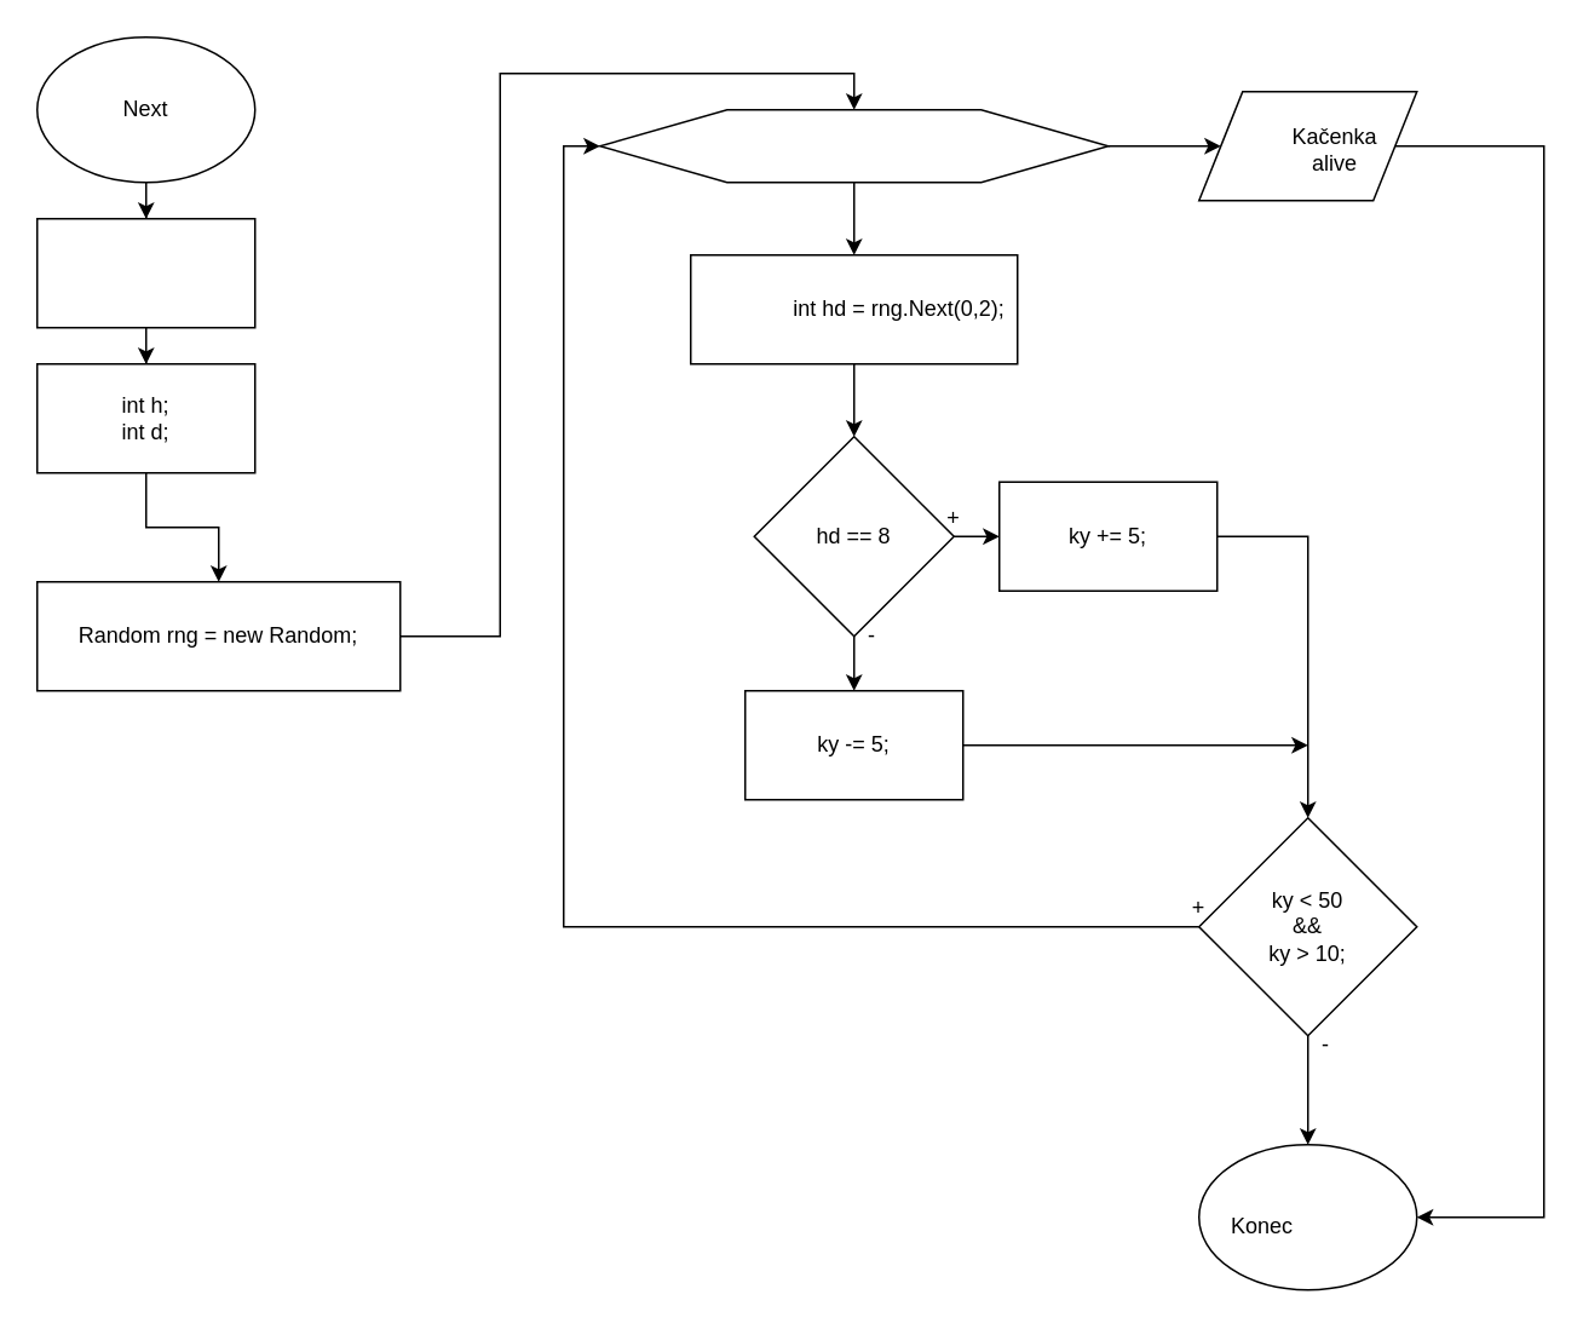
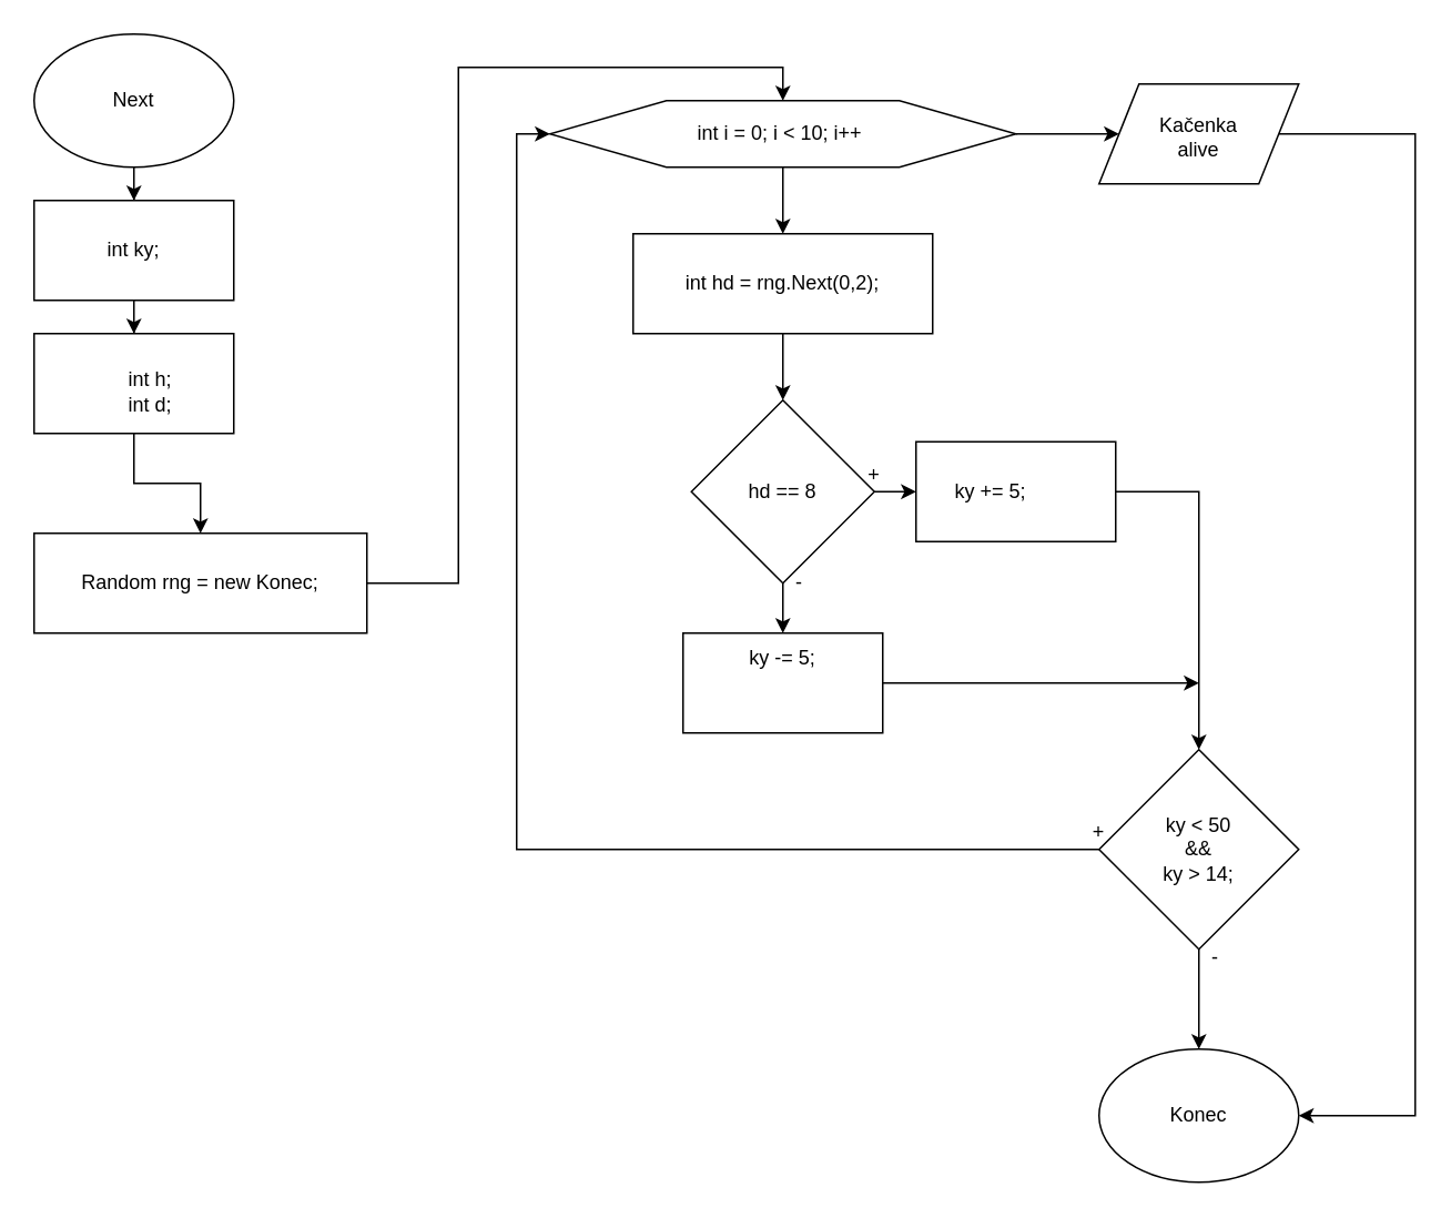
+ <mxCell id="17" value="int i = 0; i &amp;lt; 10; i++&amp;nbsp;" style="text;html=1;strokeColor=none;fillColor=none;align=center;verticalAlign=middle;whiteSpace=wrap;rounded=0;" vertex="1" parent="1"><mxGeometry x="370" y="70" width="200" height="20" as="geometry" /></mxCell>
- <mxCell id="43" value="Kačenka alive" style="text;html=1;strokeColor=none;fillColor=none;align=center;verticalAlign=middle;whiteSpace=wrap;rounded=0;" vertex="1" parent="1"><mxGeometry x="715" y="71.5" width="40" height="20" as="geometry" /></mxCell>
+ <mxCell id="43" value="Kačenka alive" style="text;html=1;strokeColor=none;fillColor=none;align=center;verticalAlign=middle;whiteSpace=wrap;rounded=0;" vertex="1" parent="1"><mxGeometry x="700" y="71.5" width="40" height="20" as="geometry" /></mxCell>
+ <mxCell id="7" value="int ky;" style="text;html=1;strokeColor=none;fillColor=none;align=center;verticalAlign=middle;whiteSpace=wrap;rounded=0;" parent="1" vertex="1"><mxGeometry x="60" y="140" width="40" height="20" as="geometry" /></mxCell>
- <mxCell id="20" value="int hd = rng.Next(0,2);" style="text;html=1;strokeColor=none;fillColor=none;align=center;verticalAlign=middle;whiteSpace=wrap;rounded=0;" vertex="1" parent="1"><mxGeometry x="435" y="160" width="120" height="20" as="geometry" /></mxCell>
+ <mxCell id="20" value="int hd = rng.Next(0,2);" style="text;html=1;strokeColor=none;fillColor=none;align=center;verticalAlign=middle;whiteSpace=wrap;rounded=0;" vertex="1" parent="1"><mxGeometry x="410" y="160" width="120" height="20" as="geometry" /></mxCell>
- <mxCell id="10" value="int h;&lt;br&gt;int d;" style="text;html=1;strokeColor=none;fillColor=none;align=center;verticalAlign=middle;whiteSpace=wrap;rounded=0;" parent="1" vertex="1"><mxGeometry x="60" y="220" width="40" height="20" as="geometry" /></mxCell>
+ <mxCell id="10" value="int h;&lt;br&gt;int d;" style="text;html=1;strokeColor=none;fillColor=none;align=center;verticalAlign=middle;whiteSpace=wrap;rounded=0;" parent="1" vertex="1"><mxGeometry x="70" y="225" width="40" height="20" as="geometry" /></mxCell>
- <mxCell id="28" value="ky += 5;" style="text;html=1;strokeColor=none;fillColor=none;align=center;verticalAlign=middle;whiteSpace=wrap;rounded=0;" vertex="1" parent="1"><mxGeometry x="580" y="285" width="60" height="20" as="geometry" /></mxCell>
+ <mxCell id="28" value="ky += 5;" style="text;html=1;strokeColor=none;fillColor=none;align=center;verticalAlign=middle;whiteSpace=wrap;rounded=0;" vertex="1" parent="1"><mxGeometry x="565" y="285" width="60" height="20" as="geometry" /></mxCell>
- <mxCell id="13" value="Random rng = new Random;" style="text;html=1;strokeColor=none;fillColor=none;align=center;verticalAlign=middle;whiteSpace=wrap;rounded=0;" parent="1" vertex="1"><mxGeometry x="20" y="340" width="200" height="20" as="geometry" /></mxCell>
+ <mxCell id="13" value="Random rng = new Konec;" style="text;html=1;strokeColor=none;fillColor=none;align=center;verticalAlign=middle;whiteSpace=wrap;rounded=0;" parent="1" vertex="1"><mxGeometry x="20" y="340" width="200" height="20" as="geometry" /></mxCell>
- <mxCell id="32" value="ky -= 5;" style="text;html=1;strokeColor=none;fillColor=none;align=center;verticalAlign=middle;whiteSpace=wrap;rounded=0;" vertex="1" parent="1"><mxGeometry x="440" y="400" width="60" height="20" as="geometry" /></mxCell>
+ <mxCell id="32" value="ky -= 5;" style="text;html=1;strokeColor=none;fillColor=none;align=center;verticalAlign=middle;whiteSpace=wrap;rounded=0;" vertex="1" parent="1"><mxGeometry x="440" y="385" width="60" height="20" as="geometry" /></mxCell>
- <mxCell id="36" value="ky &amp;lt; 50&lt;br&gt;&amp;amp;&amp;amp;&lt;br&gt;ky &amp;gt; 10;" style="text;html=1;strokeColor=none;fillColor=none;align=center;verticalAlign=middle;whiteSpace=wrap;rounded=0;" vertex="1" parent="1"><mxGeometry x="680" y="500" width="80" height="20" as="geometry" /></mxCell>
+ <mxCell id="36" value="ky &amp;lt; 50&lt;br&gt;&amp;amp;&amp;amp;&lt;br&gt;ky &amp;gt; 14;" style="text;html=1;strokeColor=none;fillColor=none;align=center;verticalAlign=middle;whiteSpace=wrap;rounded=0;" vertex="1" parent="1"><mxGeometry x="680" y="500" width="80" height="20" as="geometry" /></mxCell>
- <mxCell id="39" value="Konec" style="text;html=1;strokeColor=none;fillColor=none;align=center;verticalAlign=middle;whiteSpace=wrap;rounded=0;" vertex="1" parent="1"><mxGeometry x="675" y="665" width="40" height="20" as="geometry" /></mxCell>
+ <mxCell id="39" value="Konec" style="text;html=1;strokeColor=none;fillColor=none;align=center;verticalAlign=middle;whiteSpace=wrap;rounded=0;" vertex="1" parent="1"><mxGeometry x="700" y="660" width="40" height="20" as="geometry" /></mxCell>
